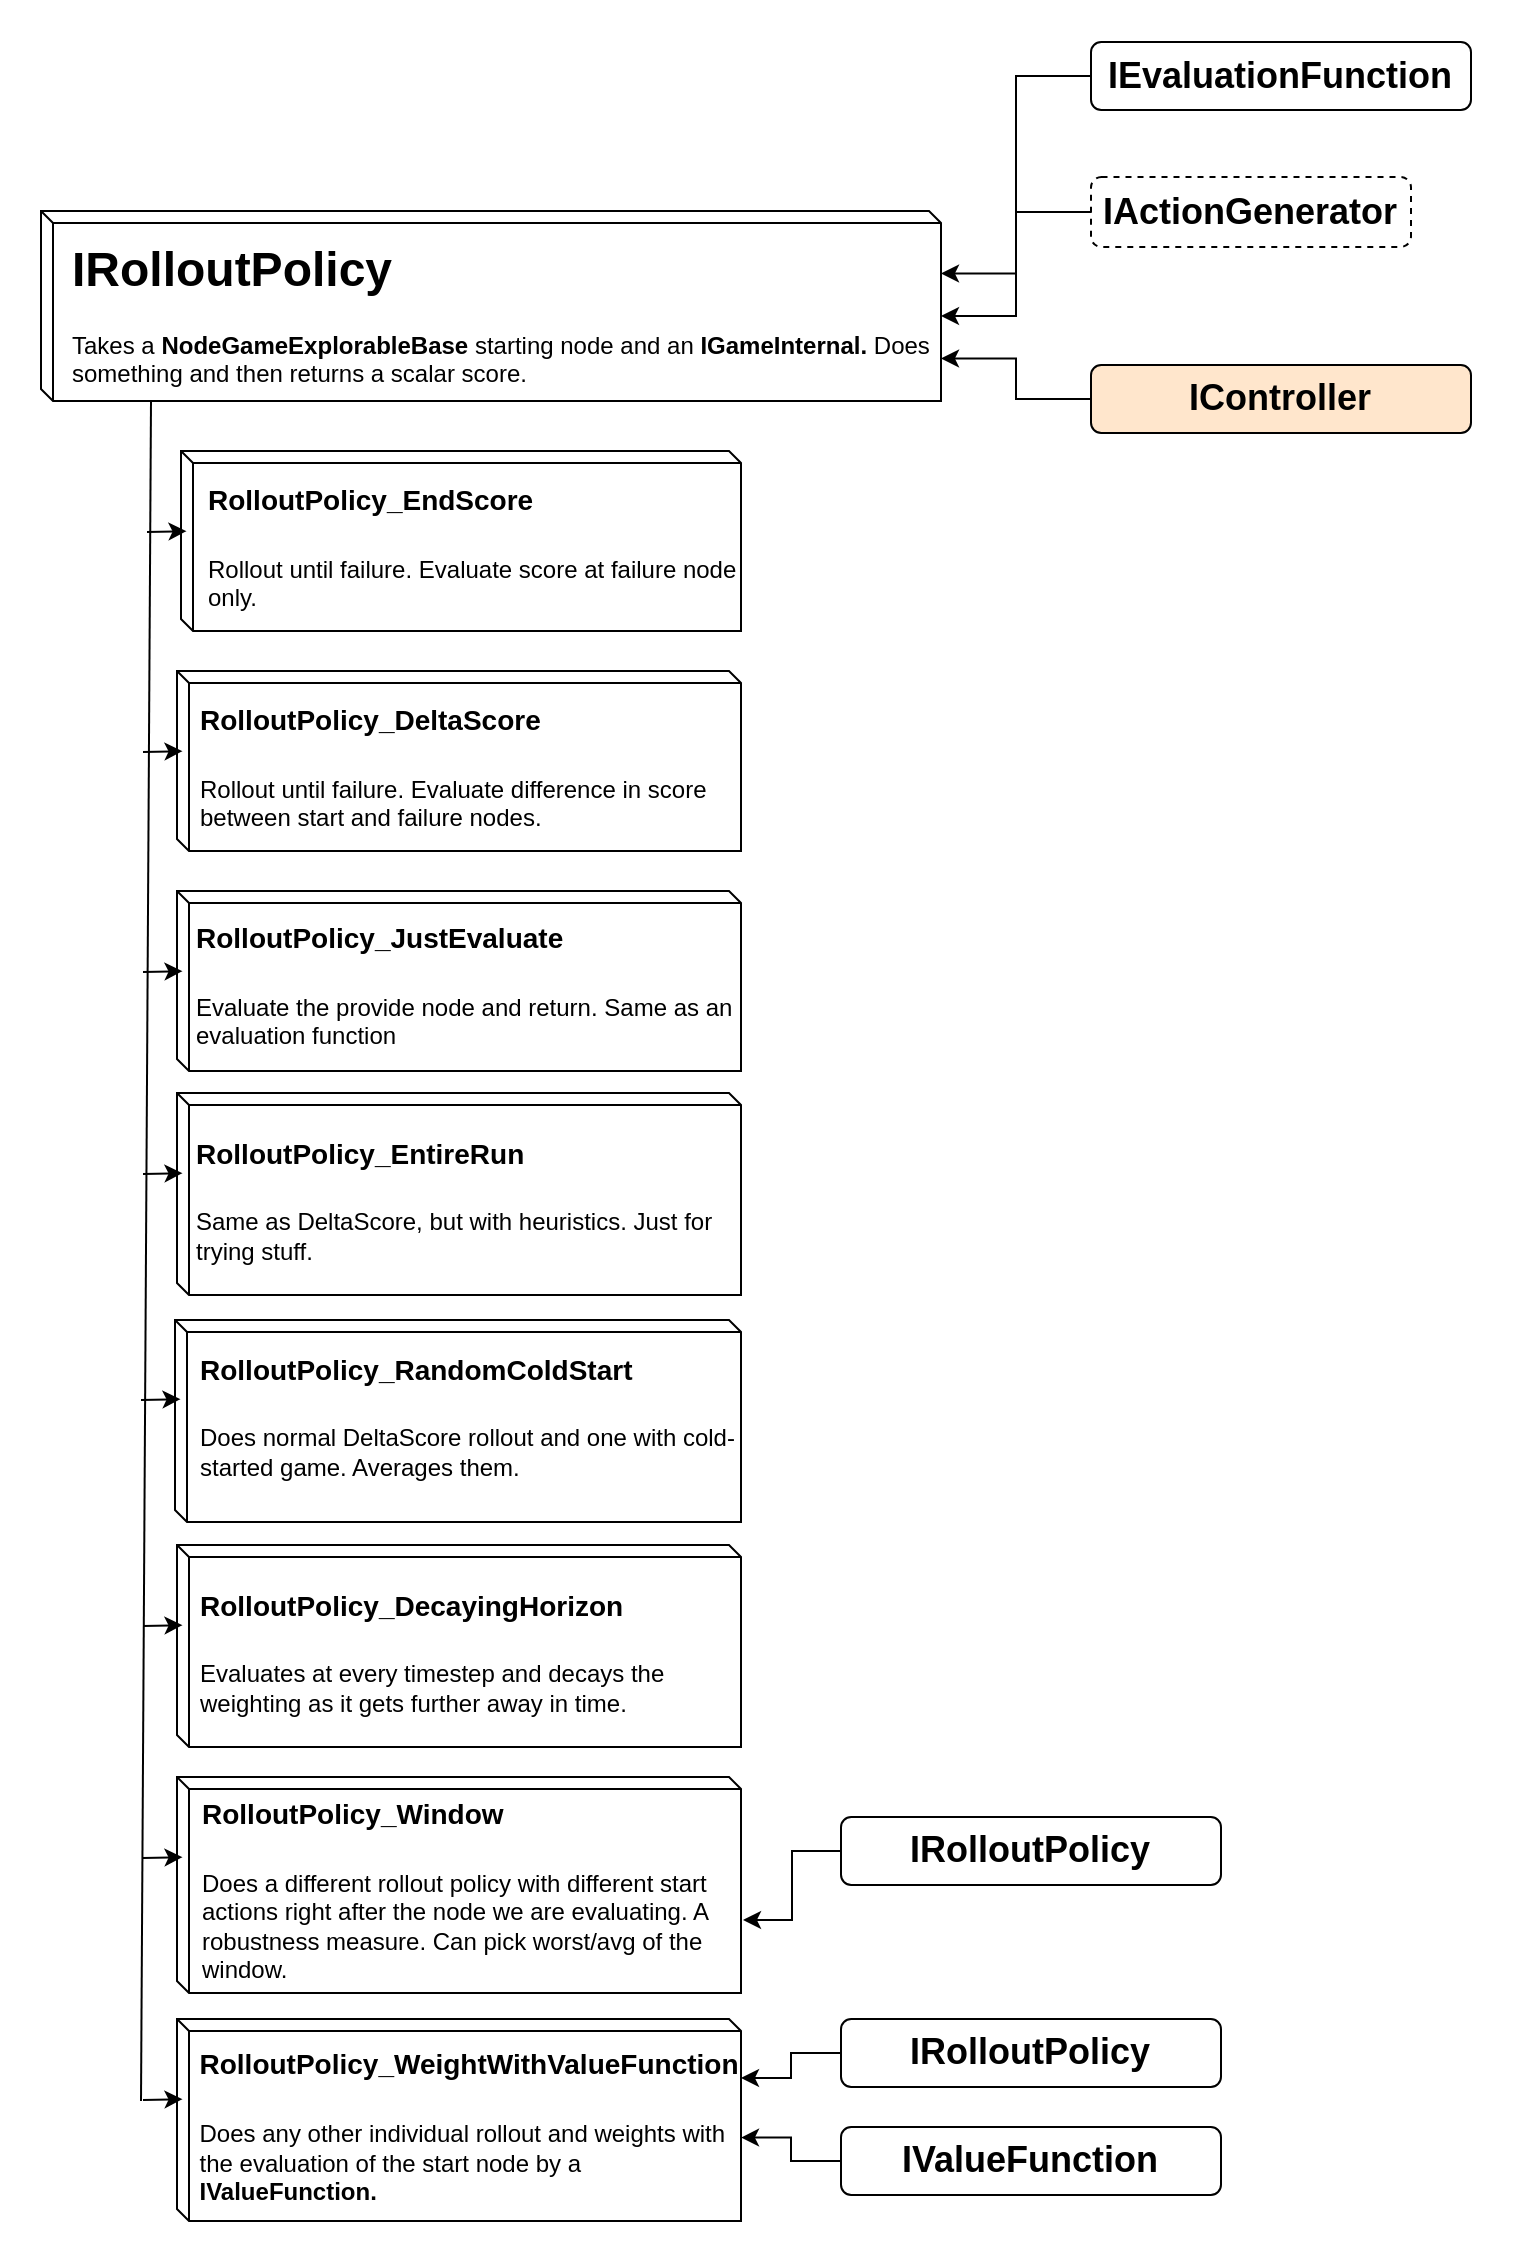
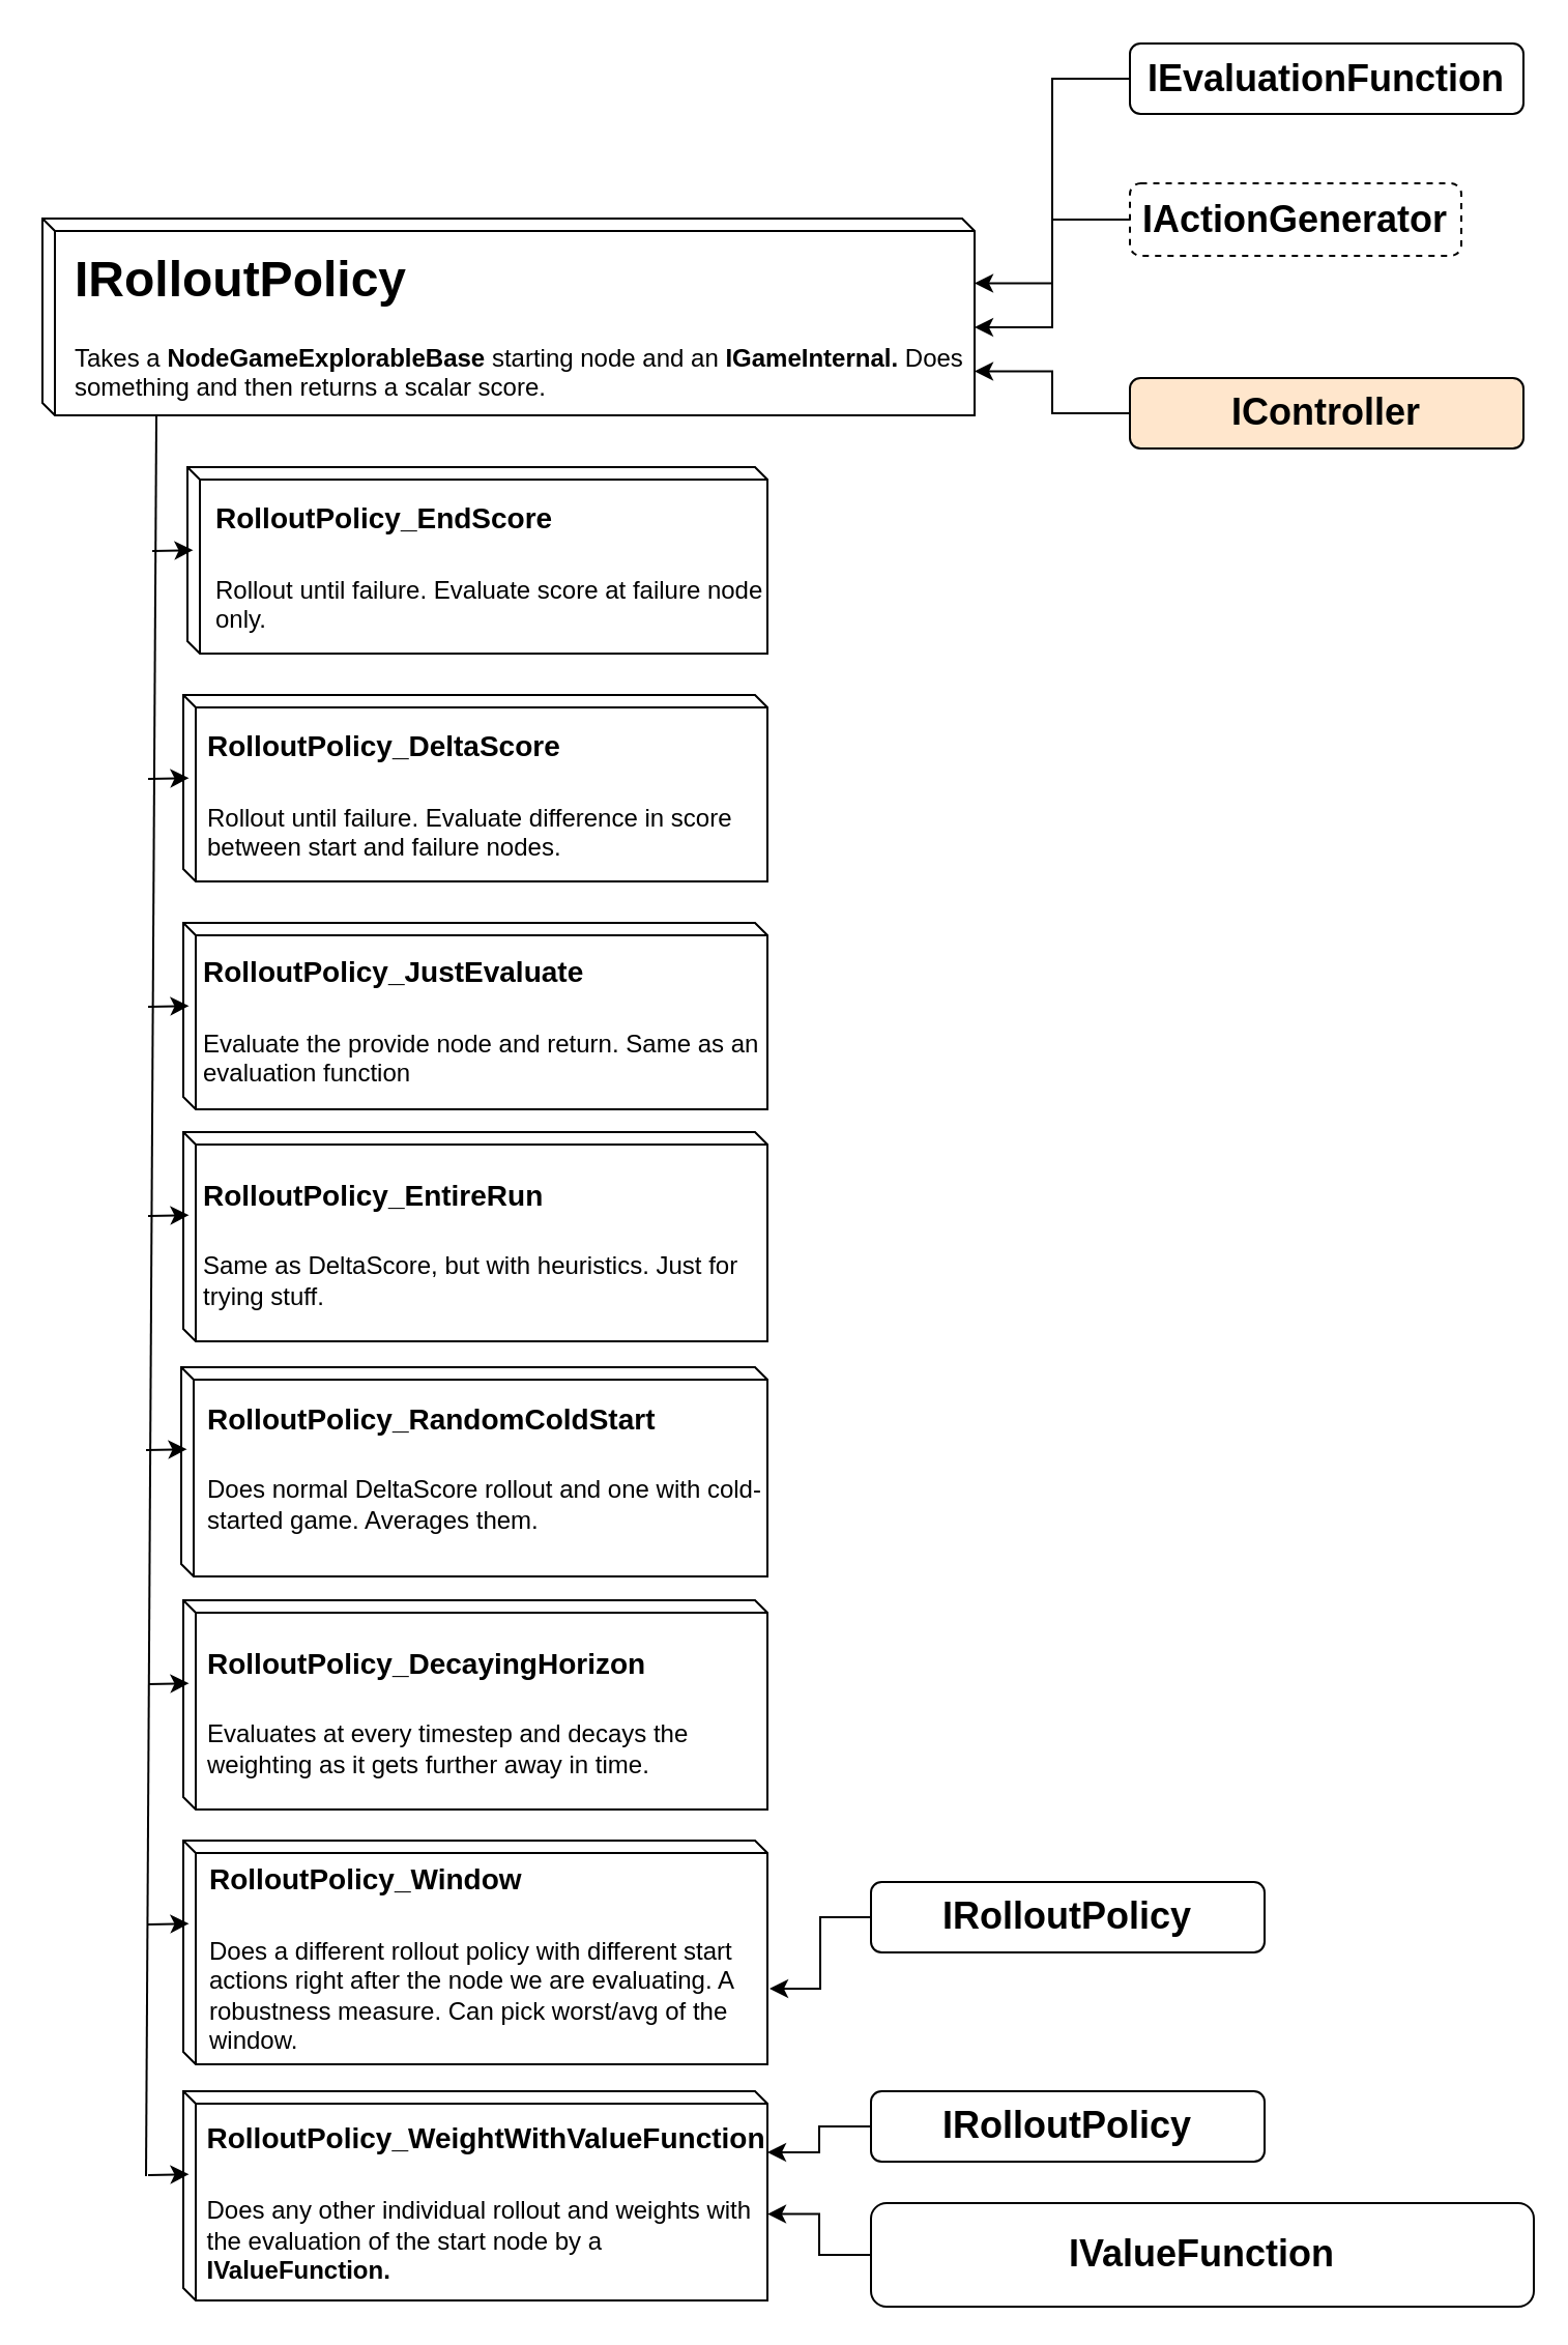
- <mxCell id="40" value="&lt;span style=&quot;font-size: 18px&quot;&gt;&lt;b&gt;IValueFunction&lt;br&gt;&lt;/b&gt;&lt;/span&gt;" style="rounded=1;whiteSpace=wrap;html=1;" vertex="1" parent="1"><mxGeometry x="420" y="1063" width="190" height="34" as="geometry" /></mxCell>
+ <mxCell id="40" value="&lt;span style=&quot;font-size: 18px&quot;&gt;&lt;b&gt;IValueFunction&lt;br&gt;&lt;/b&gt;&lt;/span&gt;" style="rounded=1;whiteSpace=wrap;html=1;" vertex="1" parent="1"><mxGeometry x="420" y="1063" width="320" height="50" as="geometry" /></mxCell>
